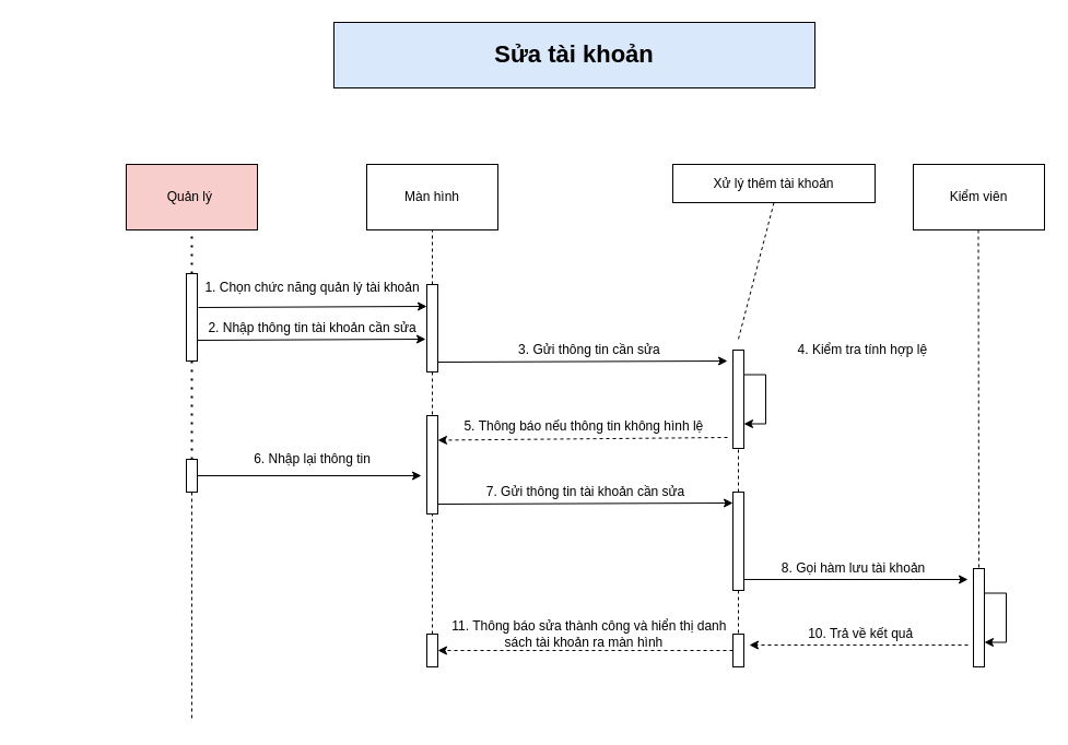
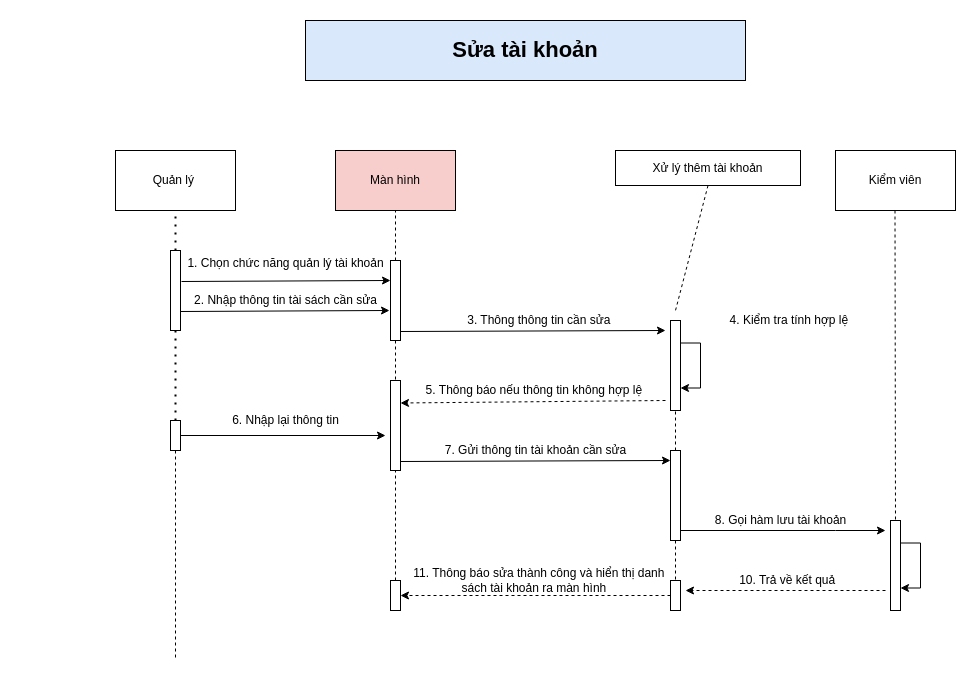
- <mxCell id="3" value="Quản lý&amp;nbsp;" style="rounded=0;whiteSpace=wrap;html=1;fillColor=#f8cecc;" parent="1" vertex="1"><mxGeometry x="115" y="150" width="120" height="60" as="geometry" /></mxCell>
+ <mxCell id="3" value="Quản lý&amp;nbsp;" style="rounded=0;whiteSpace=wrap;html=1;" parent="1" vertex="1"><mxGeometry x="115" y="150" width="120" height="60" as="geometry" /></mxCell>
- <mxCell id="4" value="Màn hình" style="rounded=0;whiteSpace=wrap;html=1;" parent="1" vertex="1"><mxGeometry x="335" y="150" width="120" height="60" as="geometry" /></mxCell>
+ <mxCell id="4" value="Màn hình" style="rounded=0;whiteSpace=wrap;html=1;fillColor=#f8cecc;" parent="1" vertex="1"><mxGeometry x="335" y="150" width="120" height="60" as="geometry" /></mxCell>
- <mxCell id="38" value="&amp;nbsp; &amp;nbsp; &amp;nbsp; &amp;nbsp; &amp;nbsp; &amp;nbsp; &amp;nbsp; &amp;nbsp; &amp;nbsp; &amp;nbsp; &amp;nbsp; &amp;nbsp; &amp;nbsp; &amp;nbsp; &amp;nbsp; &amp;nbsp; &amp;nbsp; &amp;nbsp; &amp;nbsp; &amp;nbsp; &amp;nbsp; &amp;nbsp; &amp;nbsp; &amp;nbsp; 2. Nhập thông tin tài khoản cần sửa" style="text;html=1;align=center;verticalAlign=middle;resizable=0;points=[];autosize=1;strokeColor=none;fillColor=none;fontSize=12;" parent="1" vertex="1"><mxGeometry x="20" y="290" width="370" height="20" as="geometry" /></mxCell>
+ <mxCell id="38" value="&amp;nbsp; &amp;nbsp; &amp;nbsp; &amp;nbsp; &amp;nbsp; &amp;nbsp; &amp;nbsp; &amp;nbsp; &amp;nbsp; &amp;nbsp; &amp;nbsp; &amp;nbsp; &amp;nbsp; &amp;nbsp; &amp;nbsp; &amp;nbsp; &amp;nbsp; &amp;nbsp; &amp;nbsp; &amp;nbsp; &amp;nbsp; &amp;nbsp; &amp;nbsp; &amp;nbsp; 2. Nhập thông tin tài sách cần sửa" style="text;html=1;align=center;verticalAlign=middle;resizable=0;points=[];autosize=1;strokeColor=none;fillColor=none;fontSize=12;" parent="1" vertex="1"><mxGeometry x="20" y="290" width="370" height="20" as="geometry" /></mxCell>
- <mxCell id="40" value="&amp;nbsp; &amp;nbsp; &amp;nbsp; &amp;nbsp; &amp;nbsp; &amp;nbsp; &amp;nbsp; &amp;nbsp; &amp;nbsp; &amp;nbsp; &amp;nbsp; &amp;nbsp; &amp;nbsp; &amp;nbsp; &amp;nbsp; &amp;nbsp; &amp;nbsp; &amp;nbsp; &amp;nbsp; &amp;nbsp; &amp;nbsp; &amp;nbsp; &amp;nbsp; &amp;nbsp; &amp;nbsp; &amp;nbsp; &amp;nbsp; &amp;nbsp; &amp;nbsp; &amp;nbsp; &amp;nbsp; &amp;nbsp; &amp;nbsp; &amp;nbsp; &amp;nbsp; &amp;nbsp; &amp;nbsp; 3. Gửi thông tin cần sửa" style="text;html=1;align=center;verticalAlign=middle;resizable=0;points=[];autosize=1;strokeColor=none;fillColor=none;fontSize=12;" parent="1" vertex="1"><mxGeometry x="220" y="310" width="390" height="20" as="geometry" /></mxCell>
+ <mxCell id="40" value="&amp;nbsp; &amp;nbsp; &amp;nbsp; &amp;nbsp; &amp;nbsp; &amp;nbsp; &amp;nbsp; &amp;nbsp; &amp;nbsp; &amp;nbsp; &amp;nbsp; &amp;nbsp; &amp;nbsp; &amp;nbsp; &amp;nbsp; &amp;nbsp; &amp;nbsp; &amp;nbsp; &amp;nbsp; &amp;nbsp; &amp;nbsp; &amp;nbsp; &amp;nbsp; &amp;nbsp; &amp;nbsp; &amp;nbsp; &amp;nbsp; &amp;nbsp; &amp;nbsp; &amp;nbsp; &amp;nbsp; &amp;nbsp; &amp;nbsp; &amp;nbsp; &amp;nbsp; &amp;nbsp; &amp;nbsp; 3. Thông thông tin cần sửa" style="text;html=1;align=center;verticalAlign=middle;resizable=0;points=[];autosize=1;strokeColor=none;fillColor=none;fontSize=12;" parent="1" vertex="1"><mxGeometry x="220" y="310" width="390" height="20" as="geometry" /></mxCell>
- <mxCell id="41" value="&amp;nbsp; &amp;nbsp; &amp;nbsp; &amp;nbsp; &amp;nbsp; &amp;nbsp; &amp;nbsp; &amp;nbsp; &amp;nbsp; &amp;nbsp; &amp;nbsp; &amp;nbsp; &amp;nbsp; &amp;nbsp; &amp;nbsp; &amp;nbsp; &amp;nbsp; &amp;nbsp; &amp;nbsp; &amp;nbsp; &amp;nbsp; &amp;nbsp; &amp;nbsp; &amp;nbsp; &amp;nbsp; &amp;nbsp; &amp;nbsp; &amp;nbsp; &amp;nbsp; &amp;nbsp; &amp;nbsp; &amp;nbsp; &amp;nbsp;5.&amp;nbsp;Thông báo nếu thông tin không hình lệ" style="text;html=1;align=center;verticalAlign=middle;resizable=0;points=[];autosize=1;strokeColor=none;fillColor=none;fontSize=12;" parent="1" vertex="1"><mxGeometry x="200" y="380" width="450" height="20" as="geometry" /></mxCell>
+ <mxCell id="41" value="&amp;nbsp; &amp;nbsp; &amp;nbsp; &amp;nbsp; &amp;nbsp; &amp;nbsp; &amp;nbsp; &amp;nbsp; &amp;nbsp; &amp;nbsp; &amp;nbsp; &amp;nbsp; &amp;nbsp; &amp;nbsp; &amp;nbsp; &amp;nbsp; &amp;nbsp; &amp;nbsp; &amp;nbsp; &amp;nbsp; &amp;nbsp; &amp;nbsp; &amp;nbsp; &amp;nbsp; &amp;nbsp; &amp;nbsp; &amp;nbsp; &amp;nbsp; &amp;nbsp; &amp;nbsp; &amp;nbsp; &amp;nbsp; &amp;nbsp;5.&amp;nbsp;Thông báo nếu thông tin không hợp lệ" style="text;html=1;align=center;verticalAlign=middle;resizable=0;points=[];autosize=1;strokeColor=none;fillColor=none;fontSize=12;" parent="1" vertex="1"><mxGeometry x="200" y="380" width="450" height="20" as="geometry" /></mxCell>
